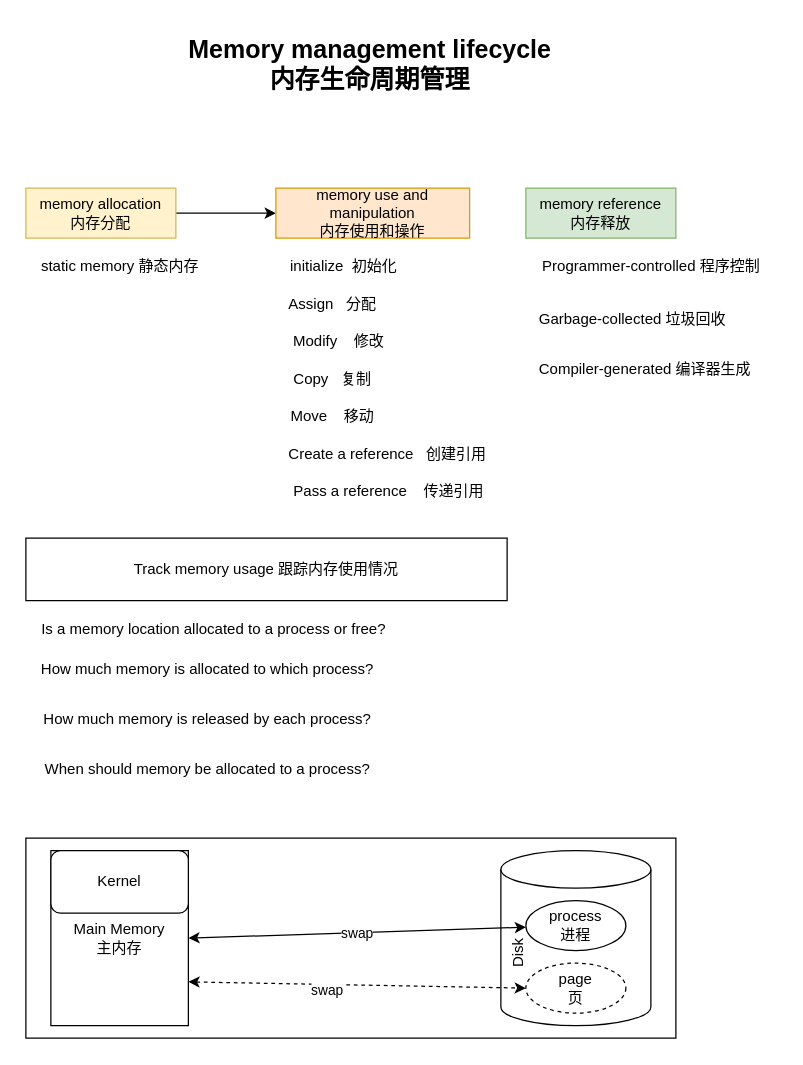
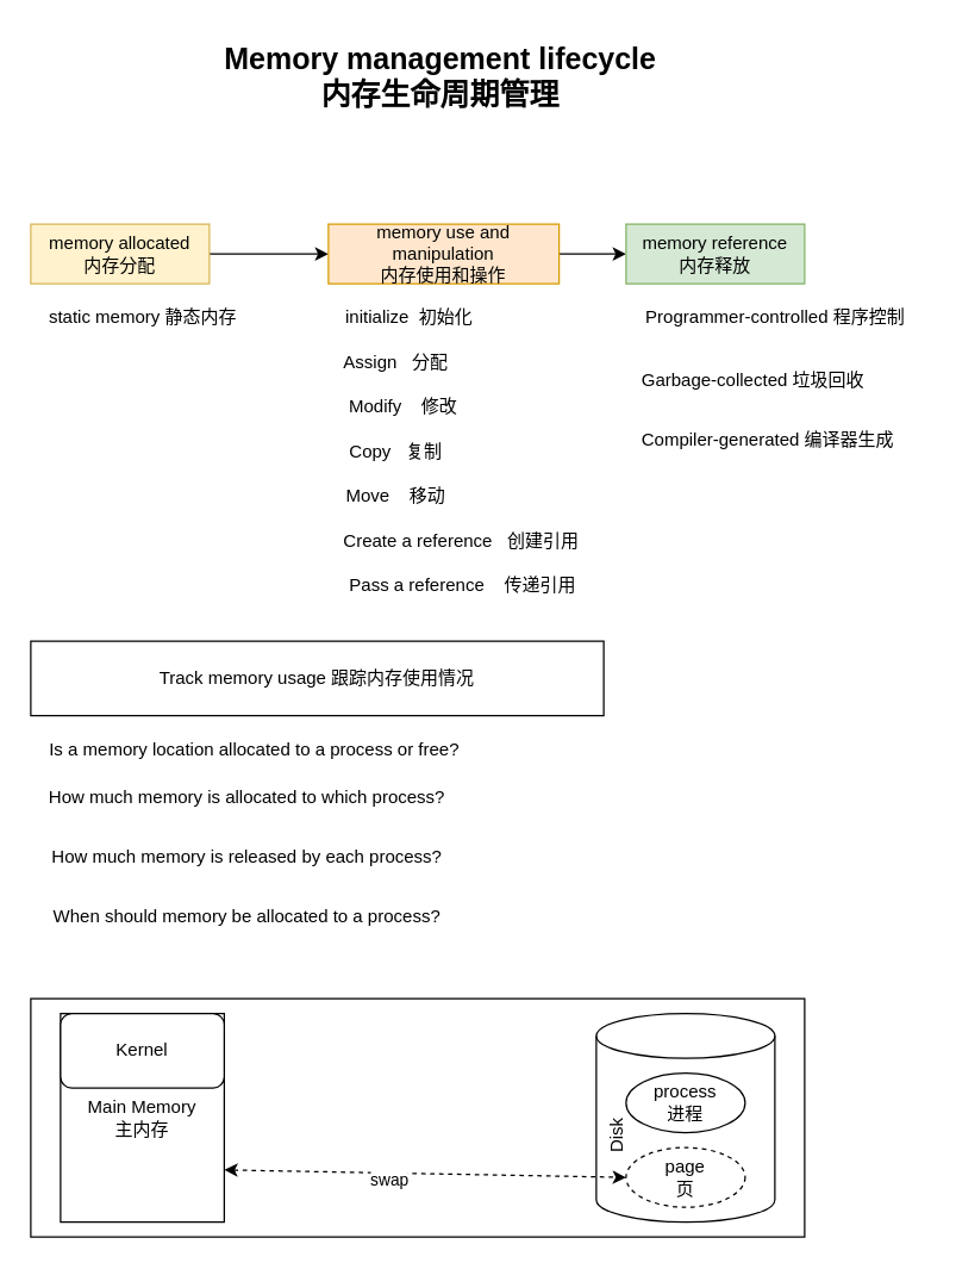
- <mxCell id="3" value="memory allocation&lt;br&gt;内存分配" style="rounded=0;whiteSpace=wrap;html=1;fillColor=#fff2cc;strokeColor=#d6b656;" vertex="1" parent="1"><mxGeometry x="20" y="150" width="120" height="40" as="geometry" /></mxCell>
+ <mxCell id="3" value="memory allocated&lt;br&gt;内存分配" style="rounded=0;whiteSpace=wrap;html=1;fillColor=#fff2cc;strokeColor=#d6b656;" vertex="1" parent="1"><mxGeometry x="20" y="150" width="120" height="40" as="geometry" /></mxCell>
+ <mxCell id="4" value="" style="edgeStyle=orthogonalEdgeStyle;rounded=0;orthogonalLoop=1;jettySize=auto;html=1;" edge="1" parent="1" source="5" target="6"><mxGeometry relative="1" as="geometry" /></mxCell>
- <mxCell id="25" value="swap" style="endArrow=classic;startArrow=classic;html=1;rounded=0;exitX=1;exitY=0.5;exitDx=0;exitDy=0;" edge="1" parent="1" source="20" target="23"><mxGeometry width="50" height="50" relative="1" as="geometry"><mxPoint x="210" y="780" as="sourcePoint" /><mxPoint x="260" y="730" as="targetPoint" /></mxGeometry></mxCell>
